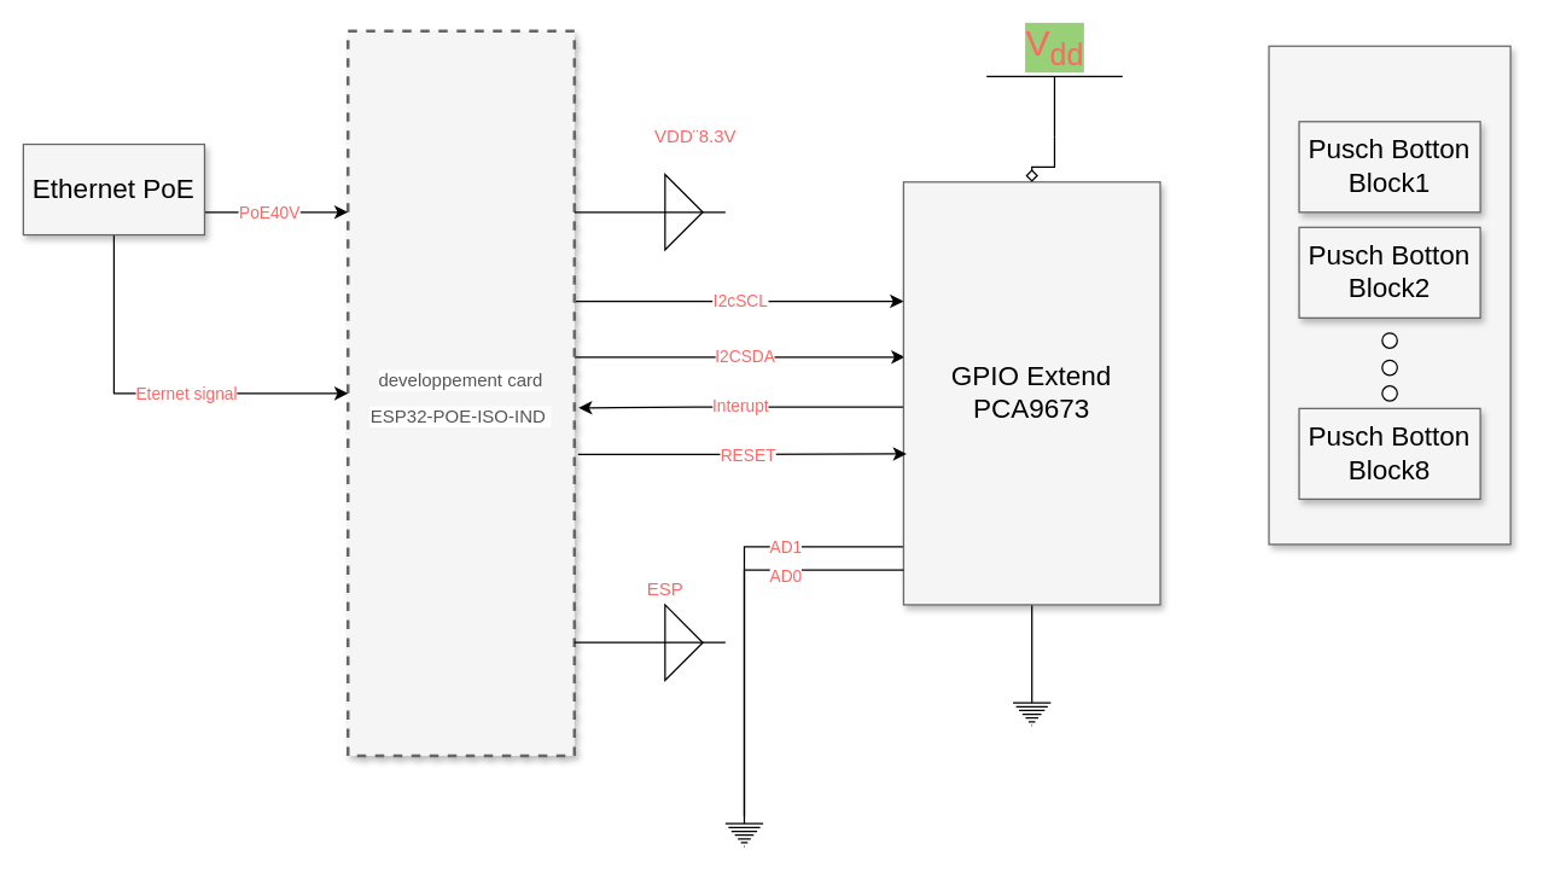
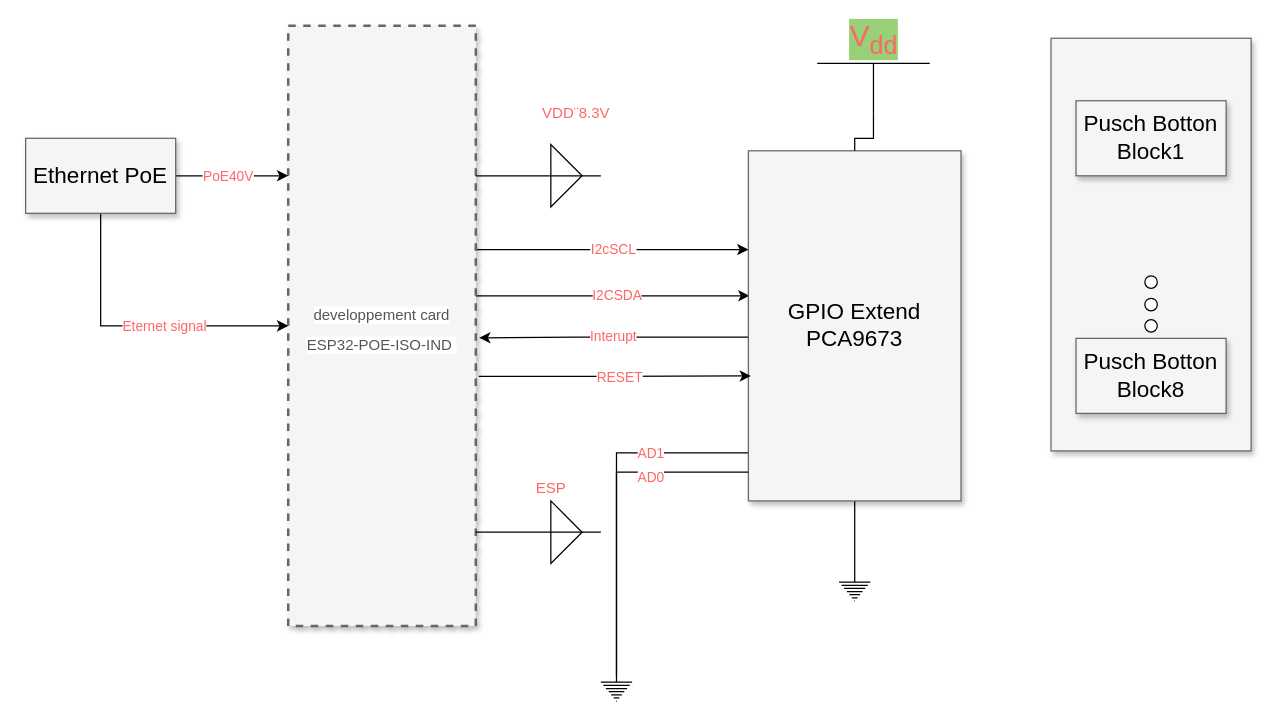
- <mxCell id="18" style="edgeStyle=orthogonalEdgeStyle;rounded=0;orthogonalLoop=1;jettySize=auto;html=1;exitX=0.5;exitY=0;exitDx=0;exitDy=0;exitPerimeter=0;fontFamily=Helvetica;fontColor=#FF6666;endArrow=diamond;endFill=0;" edge="1" parent="1" source="19" target="11"><mxGeometry relative="1" as="geometry" /></mxCell>
+ <mxCell id="18" style="edgeStyle=orthogonalEdgeStyle;rounded=0;orthogonalLoop=1;jettySize=auto;html=1;exitX=0.5;exitY=0;exitDx=0;exitDy=0;exitPerimeter=0;fontFamily=Helvetica;fontColor=#FF6666;endArrow=none;endFill=0;" edge="1" parent="1" source="19" target="11"><mxGeometry relative="1" as="geometry" /></mxCell>
- <mxCell id="16" value="Ethernet PoE" style="whiteSpace=wrap;html=1;shadow=1;fontSize=18;fillColor=#f5f5f5;strokeColor=#666666;" parent="1" vertex="1"><mxGeometry x="15" y="95" width="120" height="60" as="geometry" /></mxCell>
+ <mxCell id="16" value="Ethernet PoE" style="whiteSpace=wrap;html=1;shadow=1;fontSize=18;fillColor=#f5f5f5;strokeColor=#666666;" parent="1" vertex="1"><mxGeometry x="20" y="110" width="120" height="60" as="geometry" /></mxCell>
- <mxCell id="29" value="Pusch Botton Block2" style="whiteSpace=wrap;html=1;shadow=1;fontSize=18;fillColor=#f5f5f5;strokeColor=#666666;" vertex="1" parent="1"><mxGeometry x="860" y="150" width="120" height="60" as="geometry" /></mxCell>
